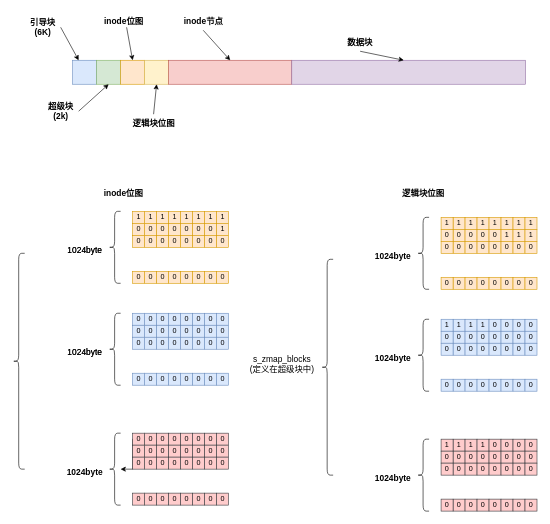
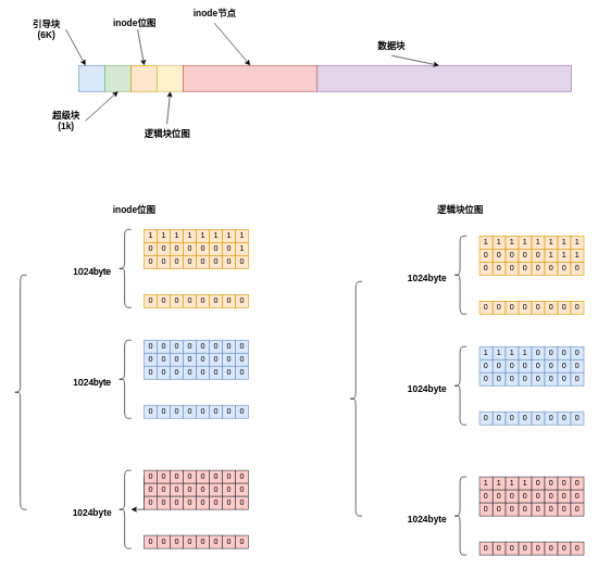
- <mxCell id="15" value="&lt;font style=&quot;font-size: 14px;&quot;&gt;&lt;b&gt;inode节点&lt;/b&gt;&lt;/font&gt;" style="text;strokeColor=none;align=center;fillColor=none;html=1;verticalAlign=middle;whiteSpace=wrap;rounded=0;" vertex="1" parent="1"><mxGeometry x="300.5" y="20" width="75.5" height="30" as="geometry" /></mxCell>
+ <mxCell id="15" value="&lt;font style=&quot;font-size: 14px;&quot;&gt;&lt;b&gt;inode节点&lt;/b&gt;&lt;/font&gt;" style="text;strokeColor=none;align=center;fillColor=none;html=1;verticalAlign=middle;whiteSpace=wrap;rounded=0;" vertex="1" parent="1"><mxGeometry x="290.5" y="5" width="75.5" height="30" as="geometry" /></mxCell>
- <mxCell id="10" value="&lt;font style=&quot;font-size: 14px;&quot;&gt;&lt;b&gt;超级块(2k)&lt;/b&gt;&lt;/font&gt;" style="text;strokeColor=none;align=center;fillColor=none;html=1;verticalAlign=middle;whiteSpace=wrap;rounded=0;" vertex="1" parent="1"><mxGeometry x="70.5" y="170" width="60" height="30" as="geometry" /></mxCell>
+ <mxCell id="10" value="&lt;font style=&quot;font-size: 14px;&quot;&gt;&lt;b&gt;超级块(1k)&lt;/b&gt;&lt;/font&gt;" style="text;strokeColor=none;align=center;fillColor=none;html=1;verticalAlign=middle;whiteSpace=wrap;rounded=0;" vertex="1" parent="1"><mxGeometry x="70.5" y="170" width="60" height="30" as="geometry" /></mxCell>
- <mxCell id="231" value="s_zmap_blocks&lt;br&gt;(定义在超级块中)" style="text;strokeColor=none;align=center;fillColor=none;html=1;verticalAlign=middle;whiteSpace=wrap;rounded=0;fontSize=14;" vertex="1" parent="1"><mxGeometry x="405" y="592" width="130" height="30" as="geometry" /></mxCell>
